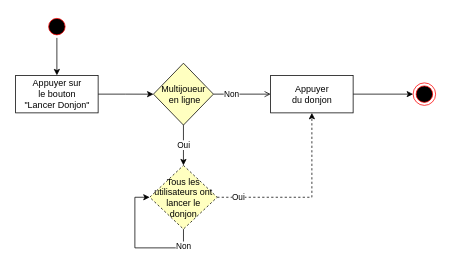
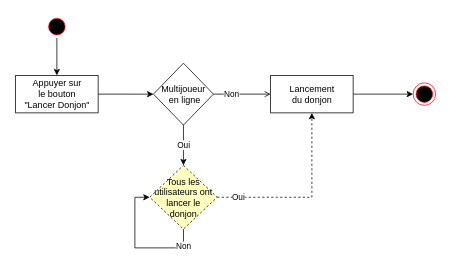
- <mxCell id="8" value="Multijoueur&lt;br&gt;&amp;nbsp;en ligne" style="rhombus;whiteSpace=wrap;html=1;fillColor=#ffffc0;" parent="1" vertex="1"><mxGeometry x="203.75" y="83.75" width="80" height="82.5" as="geometry" /></mxCell>
+ <mxCell id="8" value="Multijoueur&lt;br&gt;&amp;nbsp;en ligne" style="rhombus;whiteSpace=wrap;html=1;fillColor=#ffffff;" parent="1" vertex="1"><mxGeometry x="203.75" y="83.75" width="80" height="82.5" as="geometry" /></mxCell>
- <mxCell id="14" value="Appuyer &lt;br&gt;du donjon" style="html=1;" vertex="1" parent="1"><mxGeometry x="360" y="100" width="110" height="50" as="geometry" /></mxCell>
+ <mxCell id="14" value="Lancement &lt;br&gt;du donjon" style="html=1;" vertex="1" parent="1"><mxGeometry x="360" y="100" width="110" height="50" as="geometry" /></mxCell>
